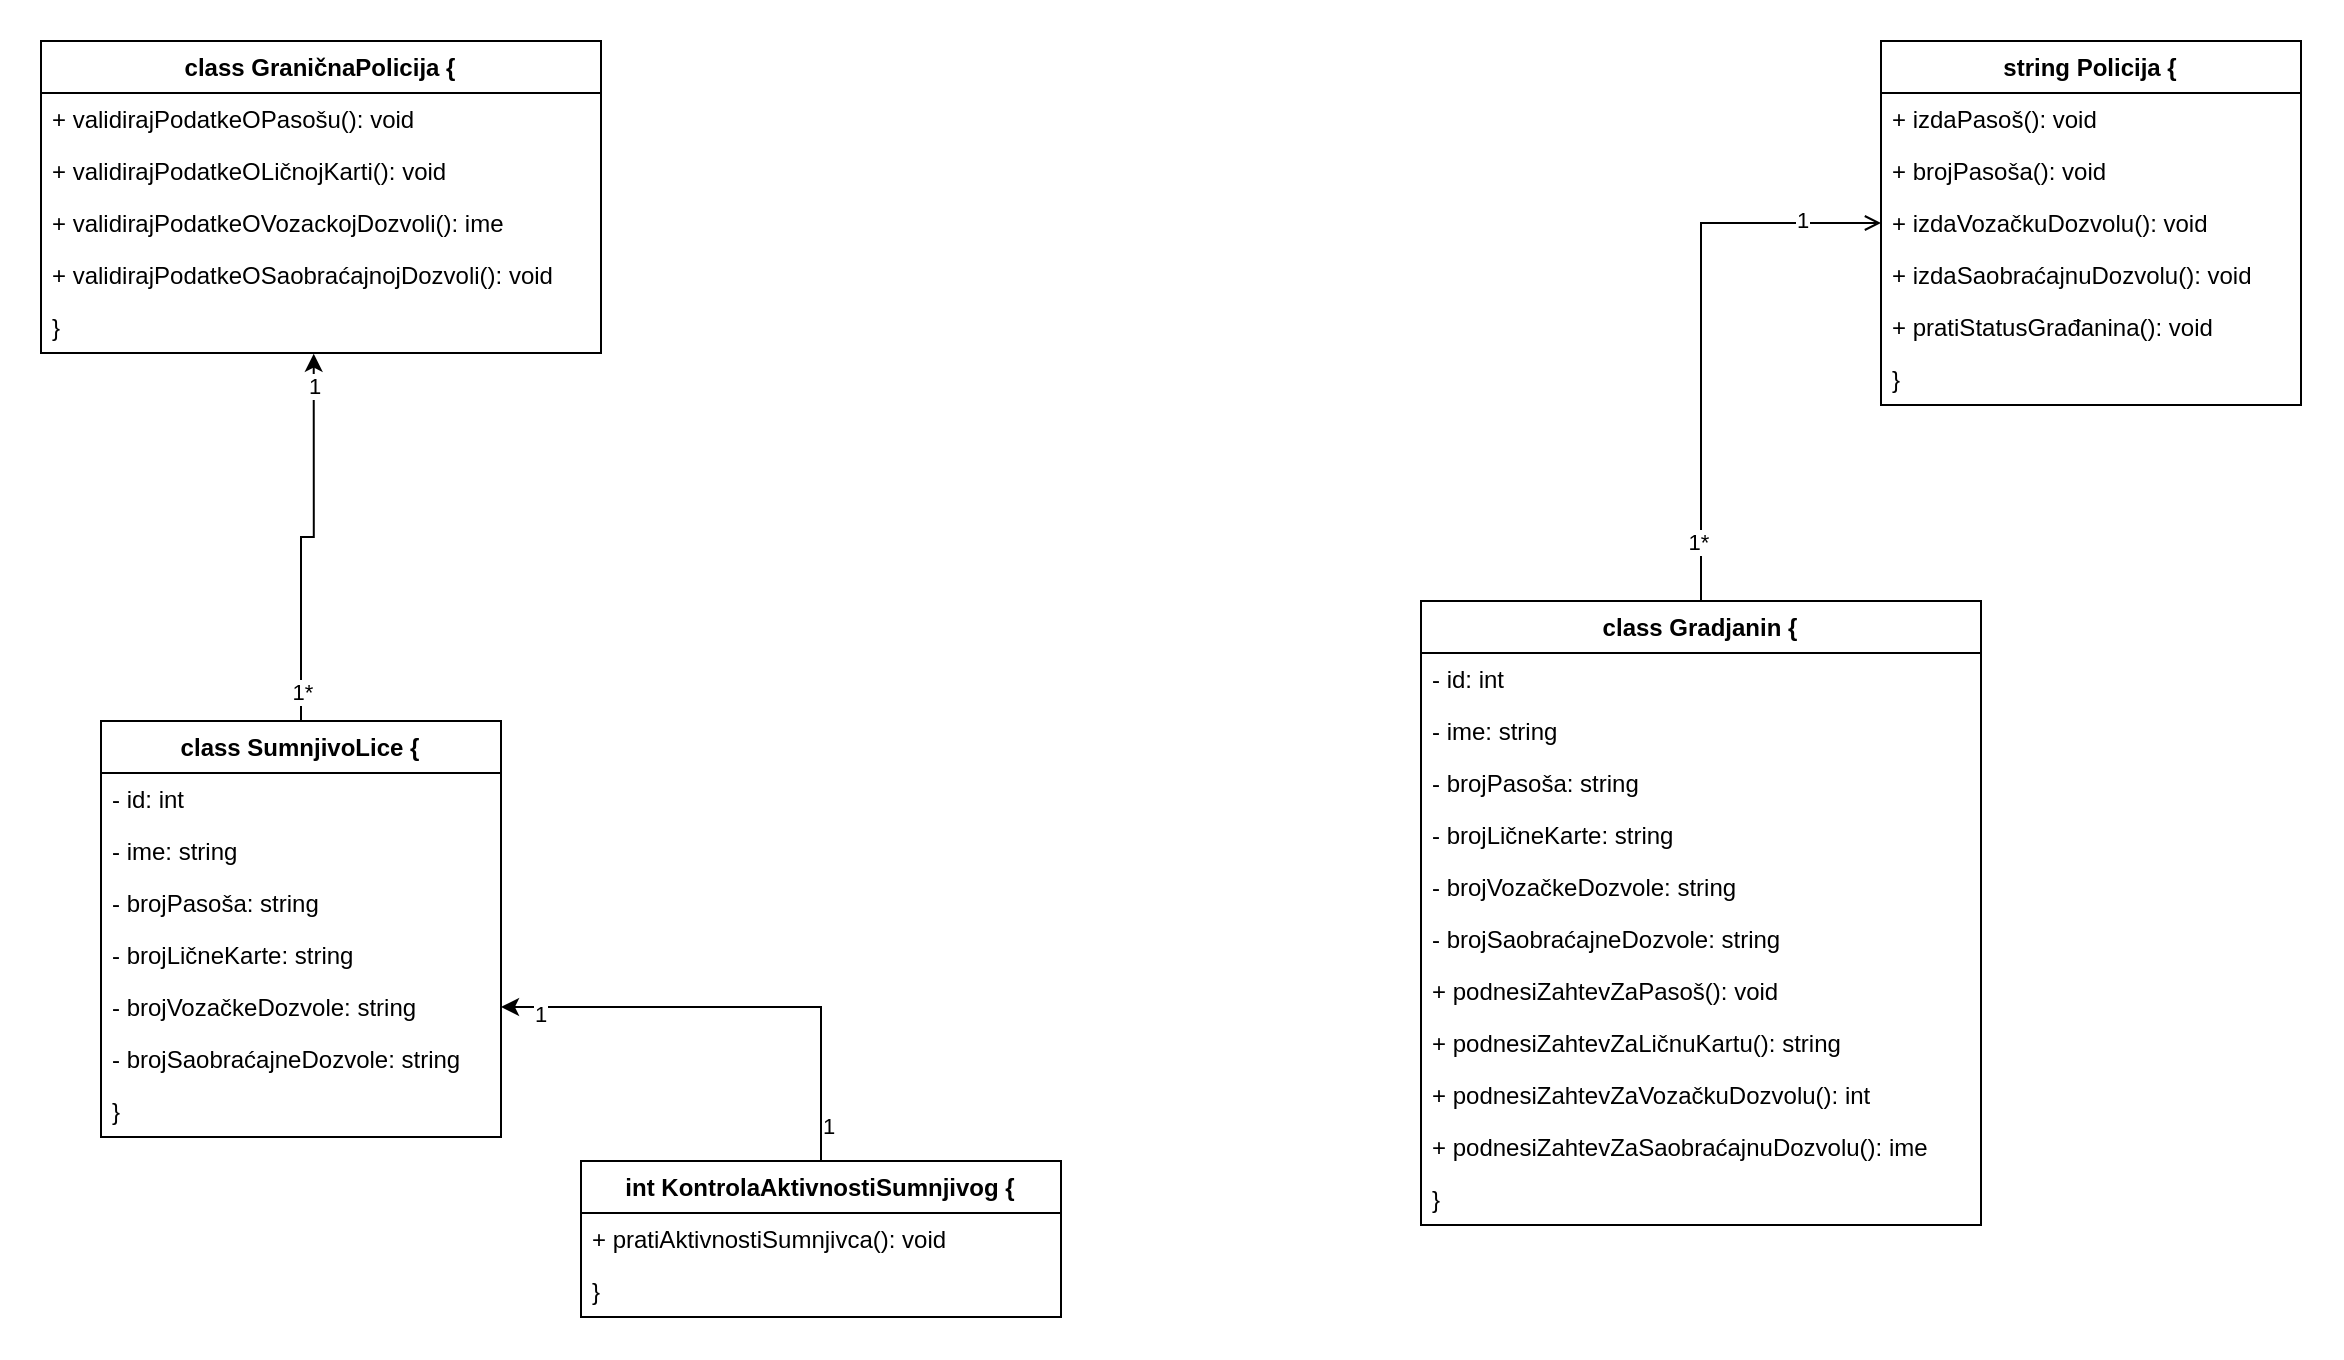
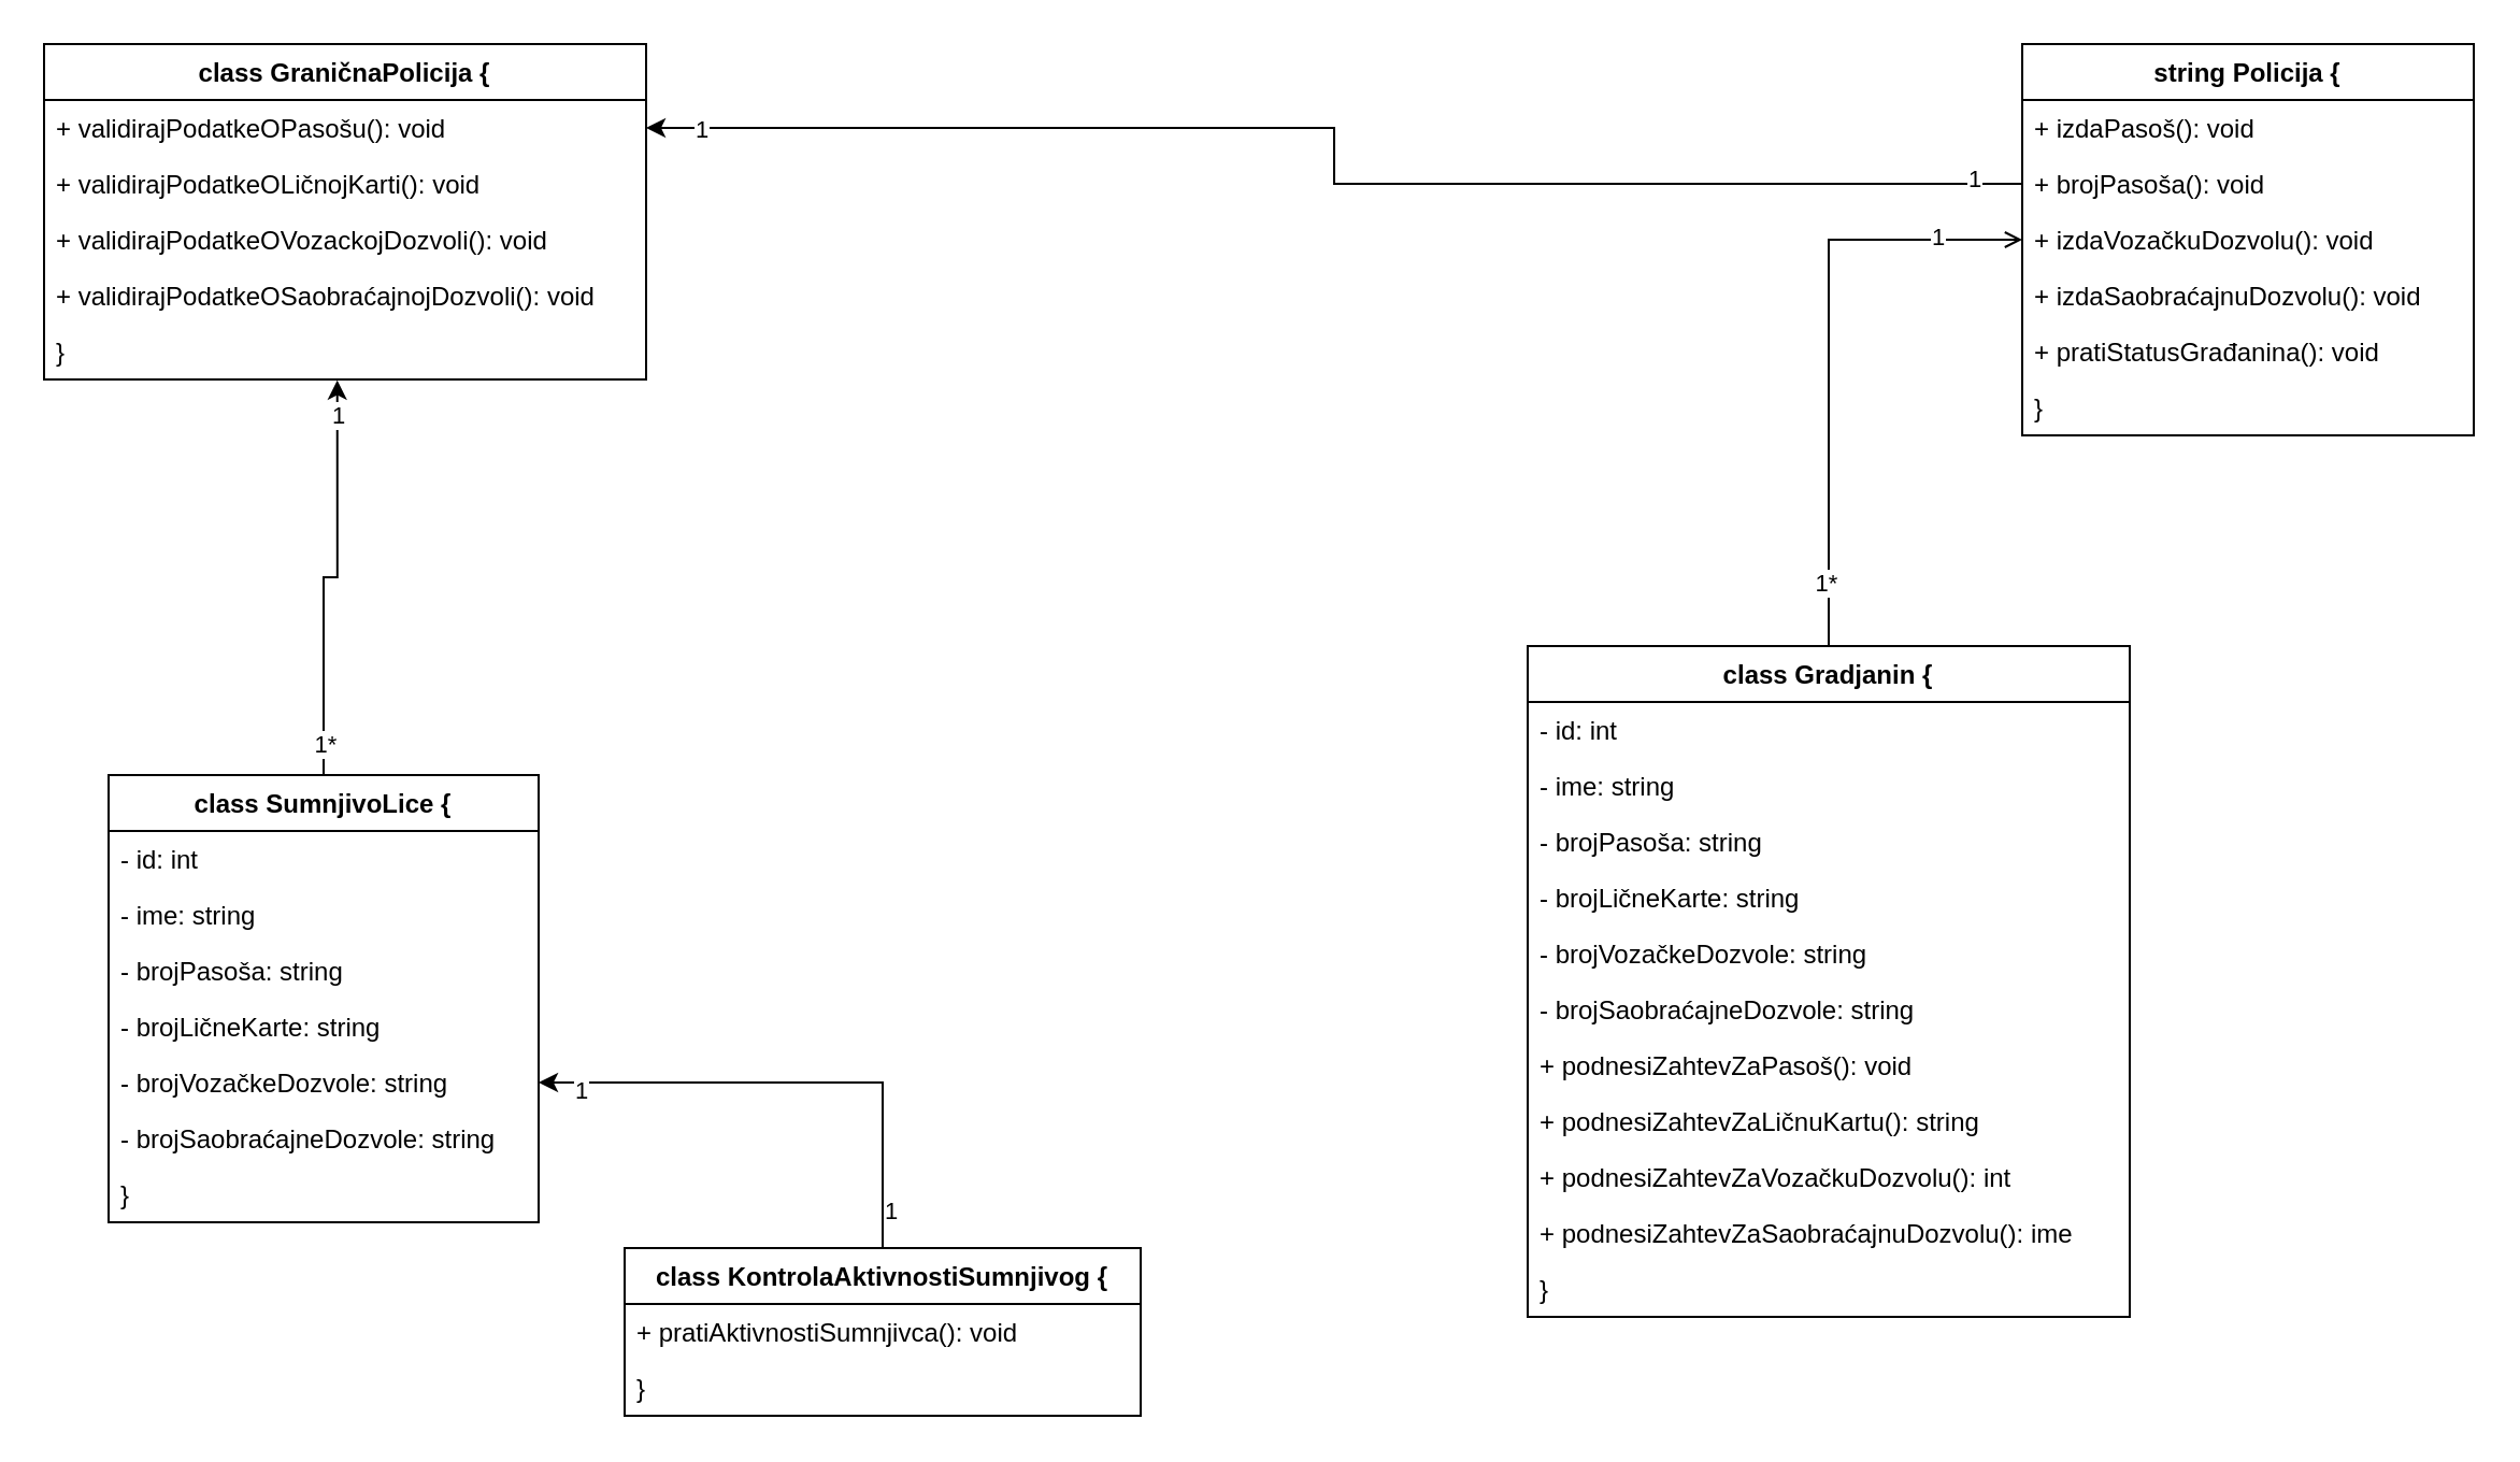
+ <mxCell id="44" style="edgeStyle=orthogonalEdgeStyle;rounded=0;orthogonalLoop=1;jettySize=auto;html=1;entryX=1;entryY=0.5;entryDx=0;entryDy=0;" edge="1" parent="1" source="19" target="25"><mxGeometry relative="1" as="geometry" /></mxCell>
+ <mxCell id="45" value="1" style="edgeLabel;html=1;align=center;verticalAlign=middle;resizable=0;points=[];" vertex="1" connectable="0" parent="44"><mxGeometry x="0.926" relative="1" as="geometry"><mxPoint as="offset" /></mxGeometry></mxCell>
+ <mxCell id="46" value="1" style="edgeLabel;html=1;align=center;verticalAlign=middle;resizable=0;points=[];" vertex="1" connectable="0" parent="44"><mxGeometry x="-0.932" y="-3" relative="1" as="geometry"><mxPoint as="offset" /></mxGeometry></mxCell>
- <mxCell id="27" value="    + validirajPodatkeOVozackojDozvoli(): ime" style="text;strokeColor=none;fillColor=none;align=left;verticalAlign=top;spacingLeft=4;spacingRight=4;overflow=hidden;rotatable=0;points=[[0,0.5],[1,0.5]];portConstraint=eastwest;" vertex="1" parent="24"><mxGeometry y="78" width="280" height="26" as="geometry" /></mxCell>
+ <mxCell id="27" value="    + validirajPodatkeOVozackojDozvoli(): void" style="text;strokeColor=none;fillColor=none;align=left;verticalAlign=top;spacingLeft=4;spacingRight=4;overflow=hidden;rotatable=0;points=[[0,0.5],[1,0.5]];portConstraint=eastwest;" vertex="1" parent="24"><mxGeometry y="78" width="280" height="26" as="geometry" /></mxCell>
- <mxCell id="41" value="int KontrolaAktivnostiSumnjivog {" style="swimlane;fontStyle=1;childLayout=stackLayout;horizontal=1;startSize=26;horizontalStack=0;resizeParent=1;resizeParentMax=0;resizeLast=0;collapsible=1;marginBottom=0;" vertex="1" parent="1"><mxGeometry x="290" y="580" width="240" height="78" as="geometry" /></mxCell>
+ <mxCell id="41" value="class KontrolaAktivnostiSumnjivog {" style="swimlane;fontStyle=1;childLayout=stackLayout;horizontal=1;startSize=26;horizontalStack=0;resizeParent=1;resizeParentMax=0;resizeLast=0;collapsible=1;marginBottom=0;" vertex="1" parent="1"><mxGeometry x="290" y="580" width="240" height="78" as="geometry" /></mxCell>
